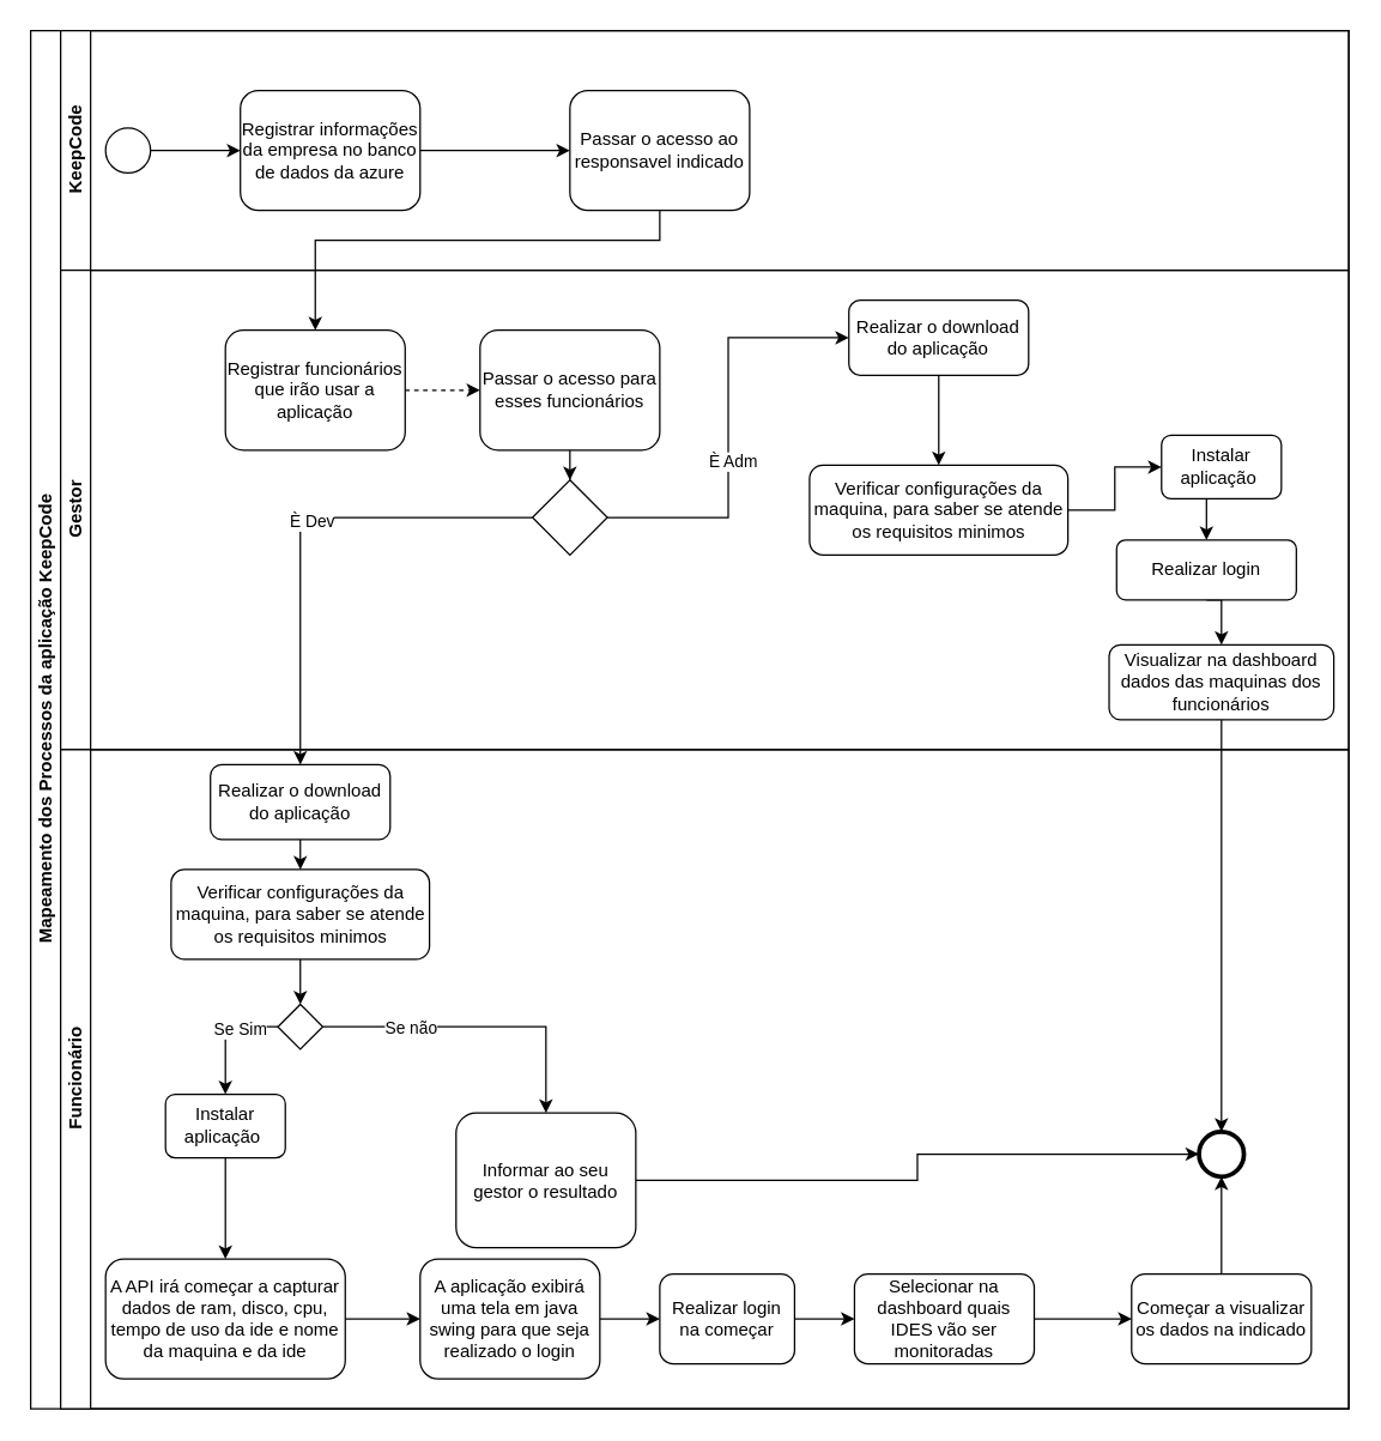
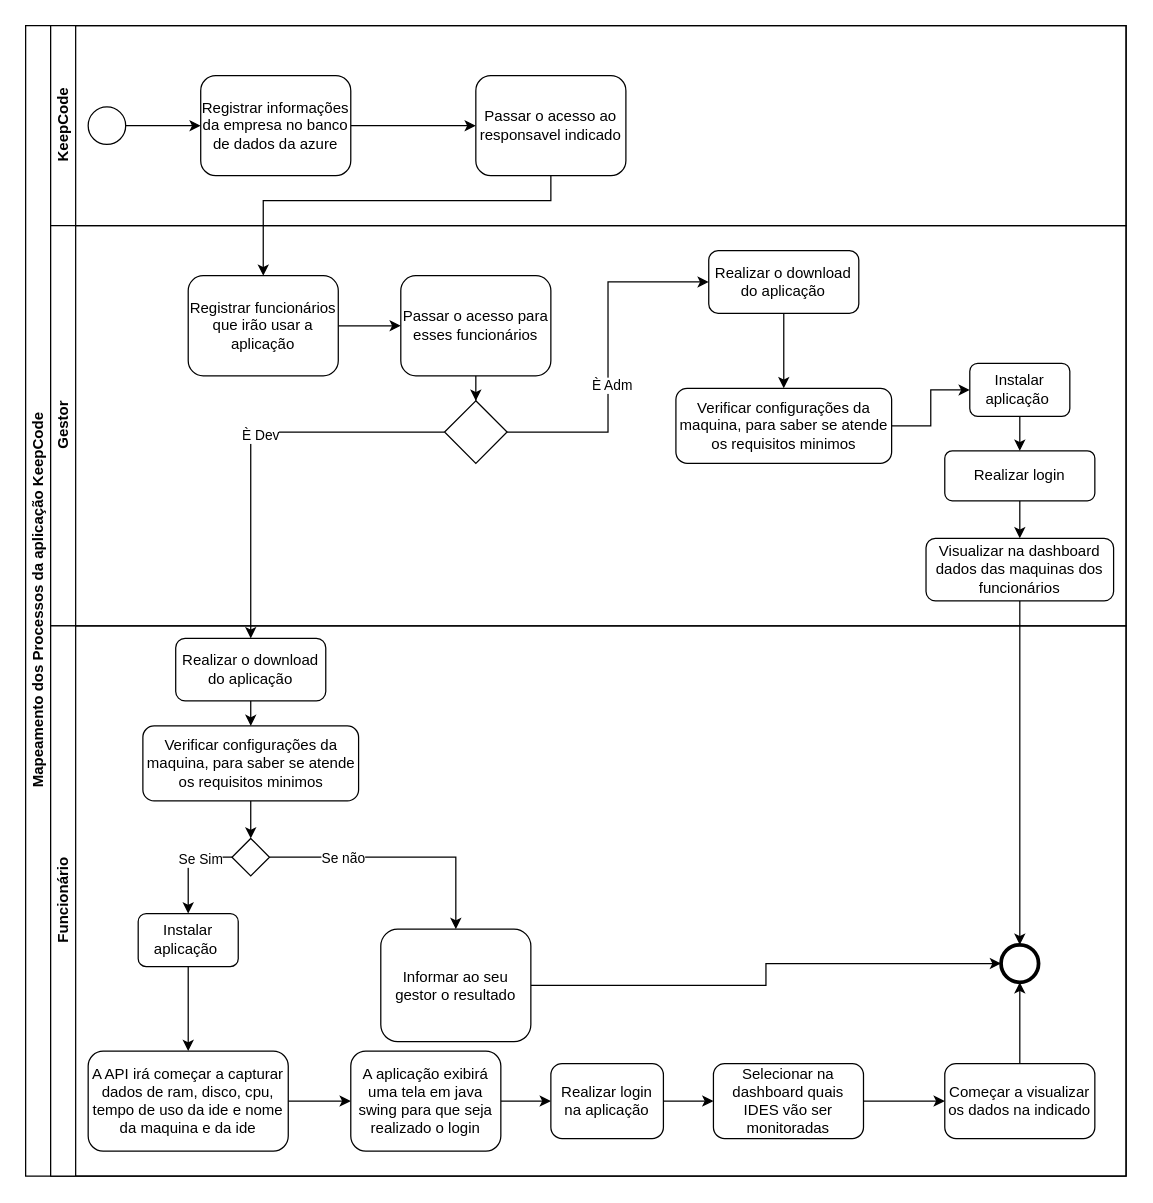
- <mxCell id="14" style="edgeStyle=orthogonalEdgeStyle;rounded=0;orthogonalLoop=1;jettySize=auto;html=1;exitX=1;exitY=0.5;exitDx=0;exitDy=0;dashed=1;" edge="1" parent="13" source="15" target="17"><mxGeometry relative="1" as="geometry" /></mxCell>
+ <mxCell id="14" style="edgeStyle=orthogonalEdgeStyle;rounded=0;orthogonalLoop=1;jettySize=auto;html=1;exitX=1;exitY=0.5;exitDx=0;exitDy=0;" edge="1" parent="13" source="15" target="17"><mxGeometry relative="1" as="geometry" /></mxCell>
- <mxCell id="26" value="Realizar login" style="shape=ext;rounded=1;html=1;whiteSpace=wrap;" vertex="1" parent="13"><mxGeometry x="705" y="180" width="120" height="40" as="geometry" /></mxCell>
+ <mxCell id="26" value="Realizar login" style="shape=ext;rounded=1;html=1;whiteSpace=wrap;" vertex="1" parent="13"><mxGeometry x="715" y="180" width="120" height="40" as="geometry" /></mxCell>
- <mxCell id="37" value="Realizar login na começar" style="shape=ext;rounded=1;html=1;whiteSpace=wrap;" vertex="1" parent="30"><mxGeometry x="400" y="350" width="90" height="60" as="geometry" /></mxCell>
+ <mxCell id="37" value="Realizar login na aplicação" style="shape=ext;rounded=1;html=1;whiteSpace=wrap;" vertex="1" parent="30"><mxGeometry x="400" y="350" width="90" height="60" as="geometry" /></mxCell>
